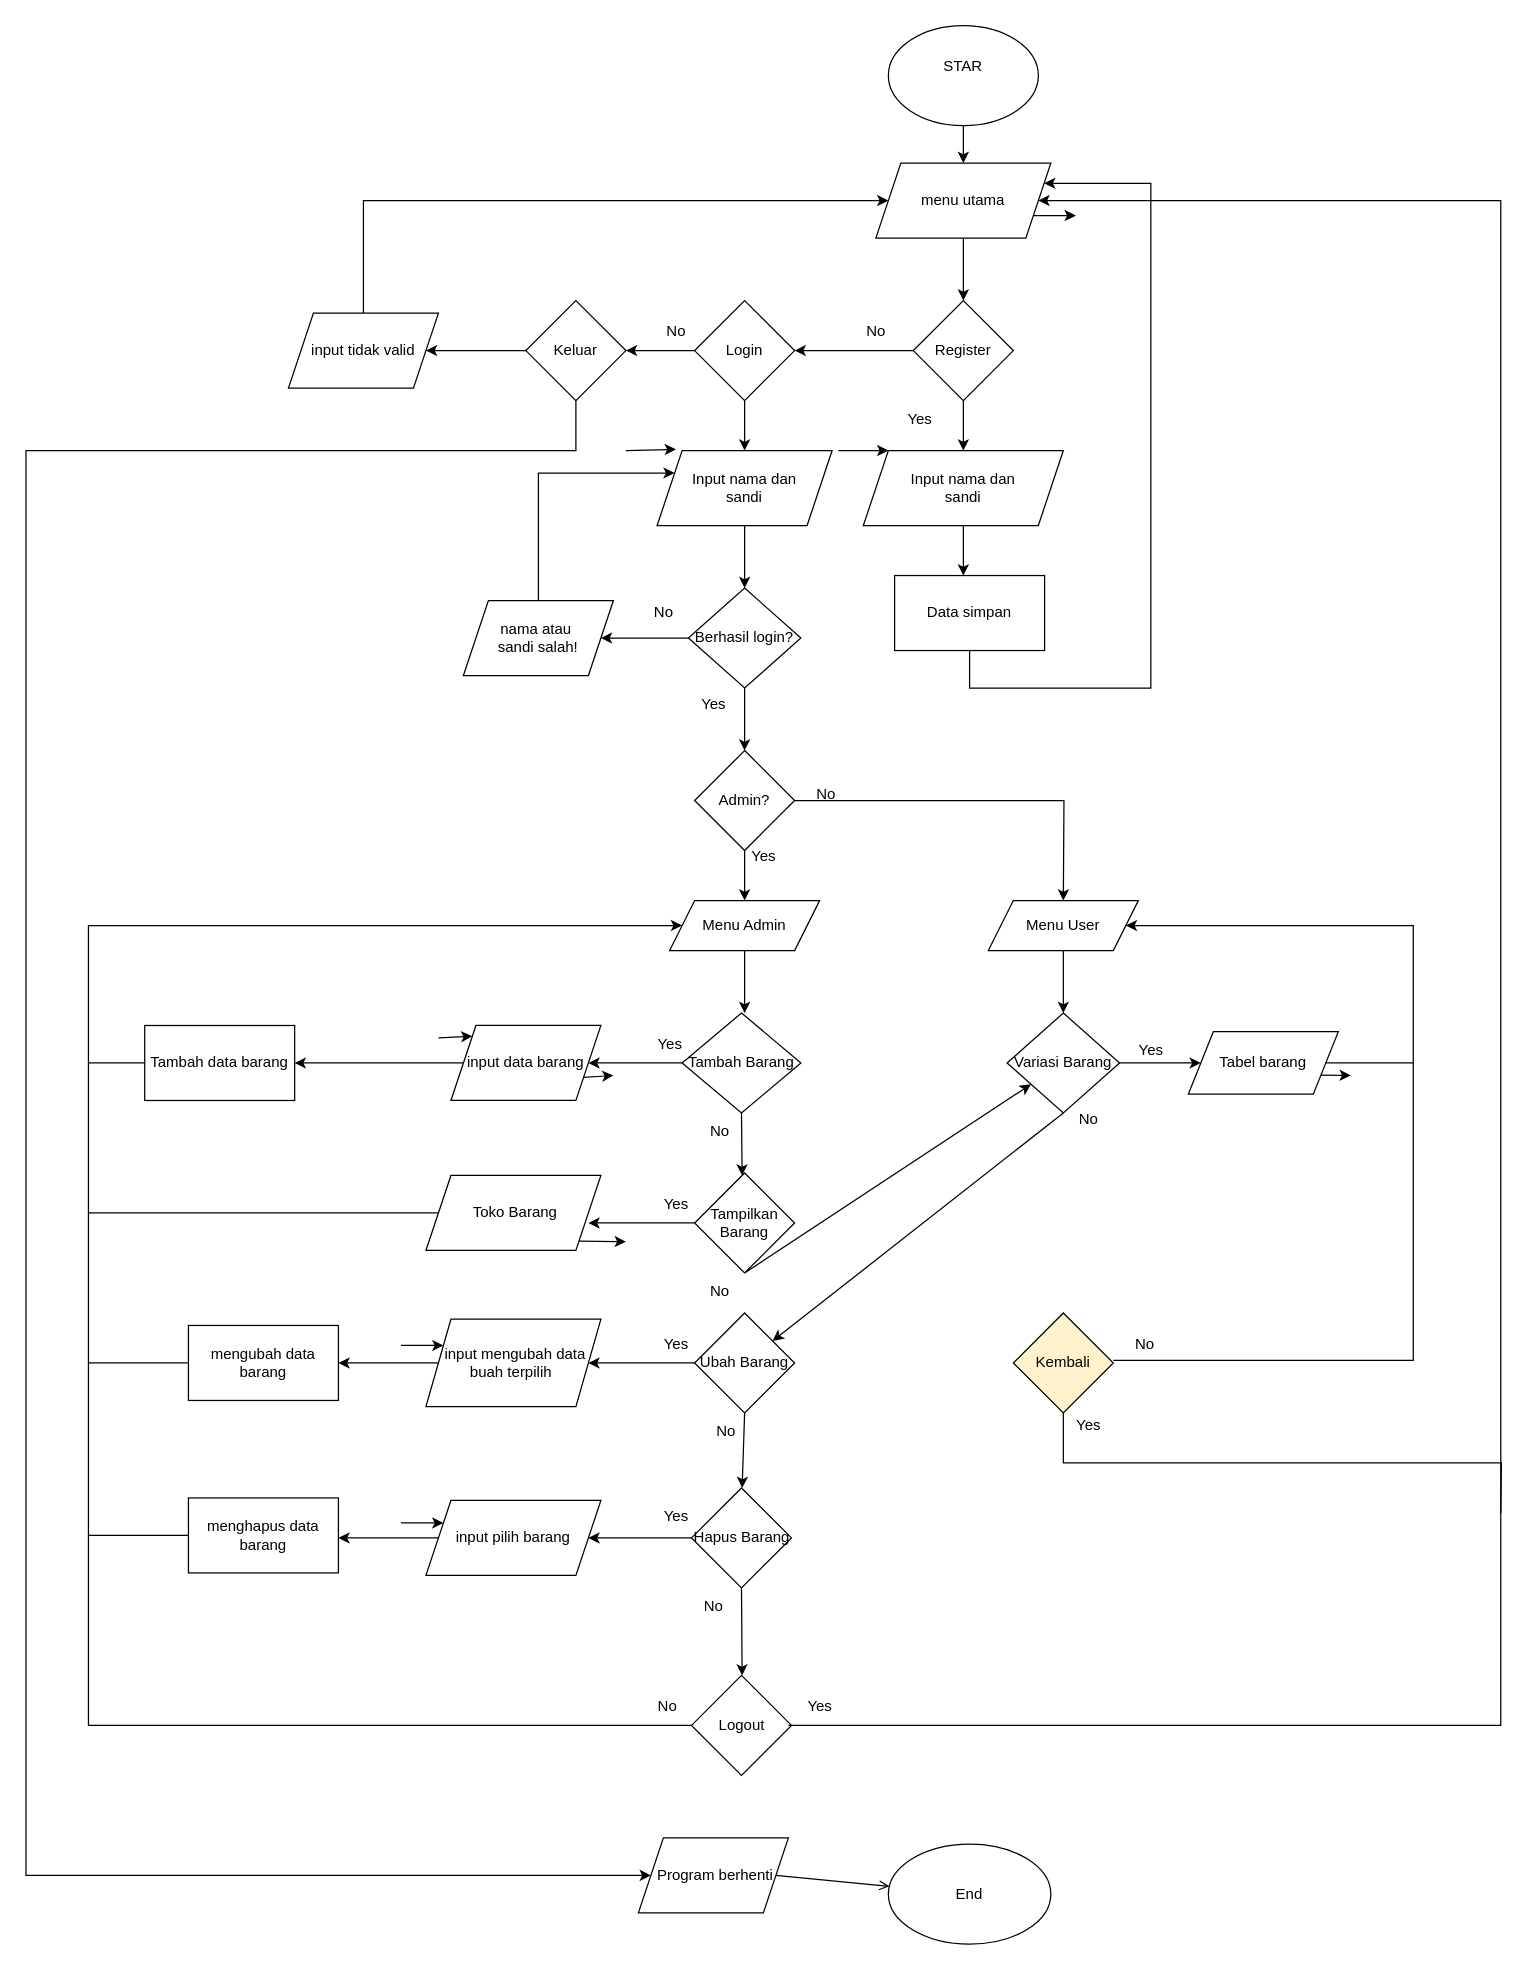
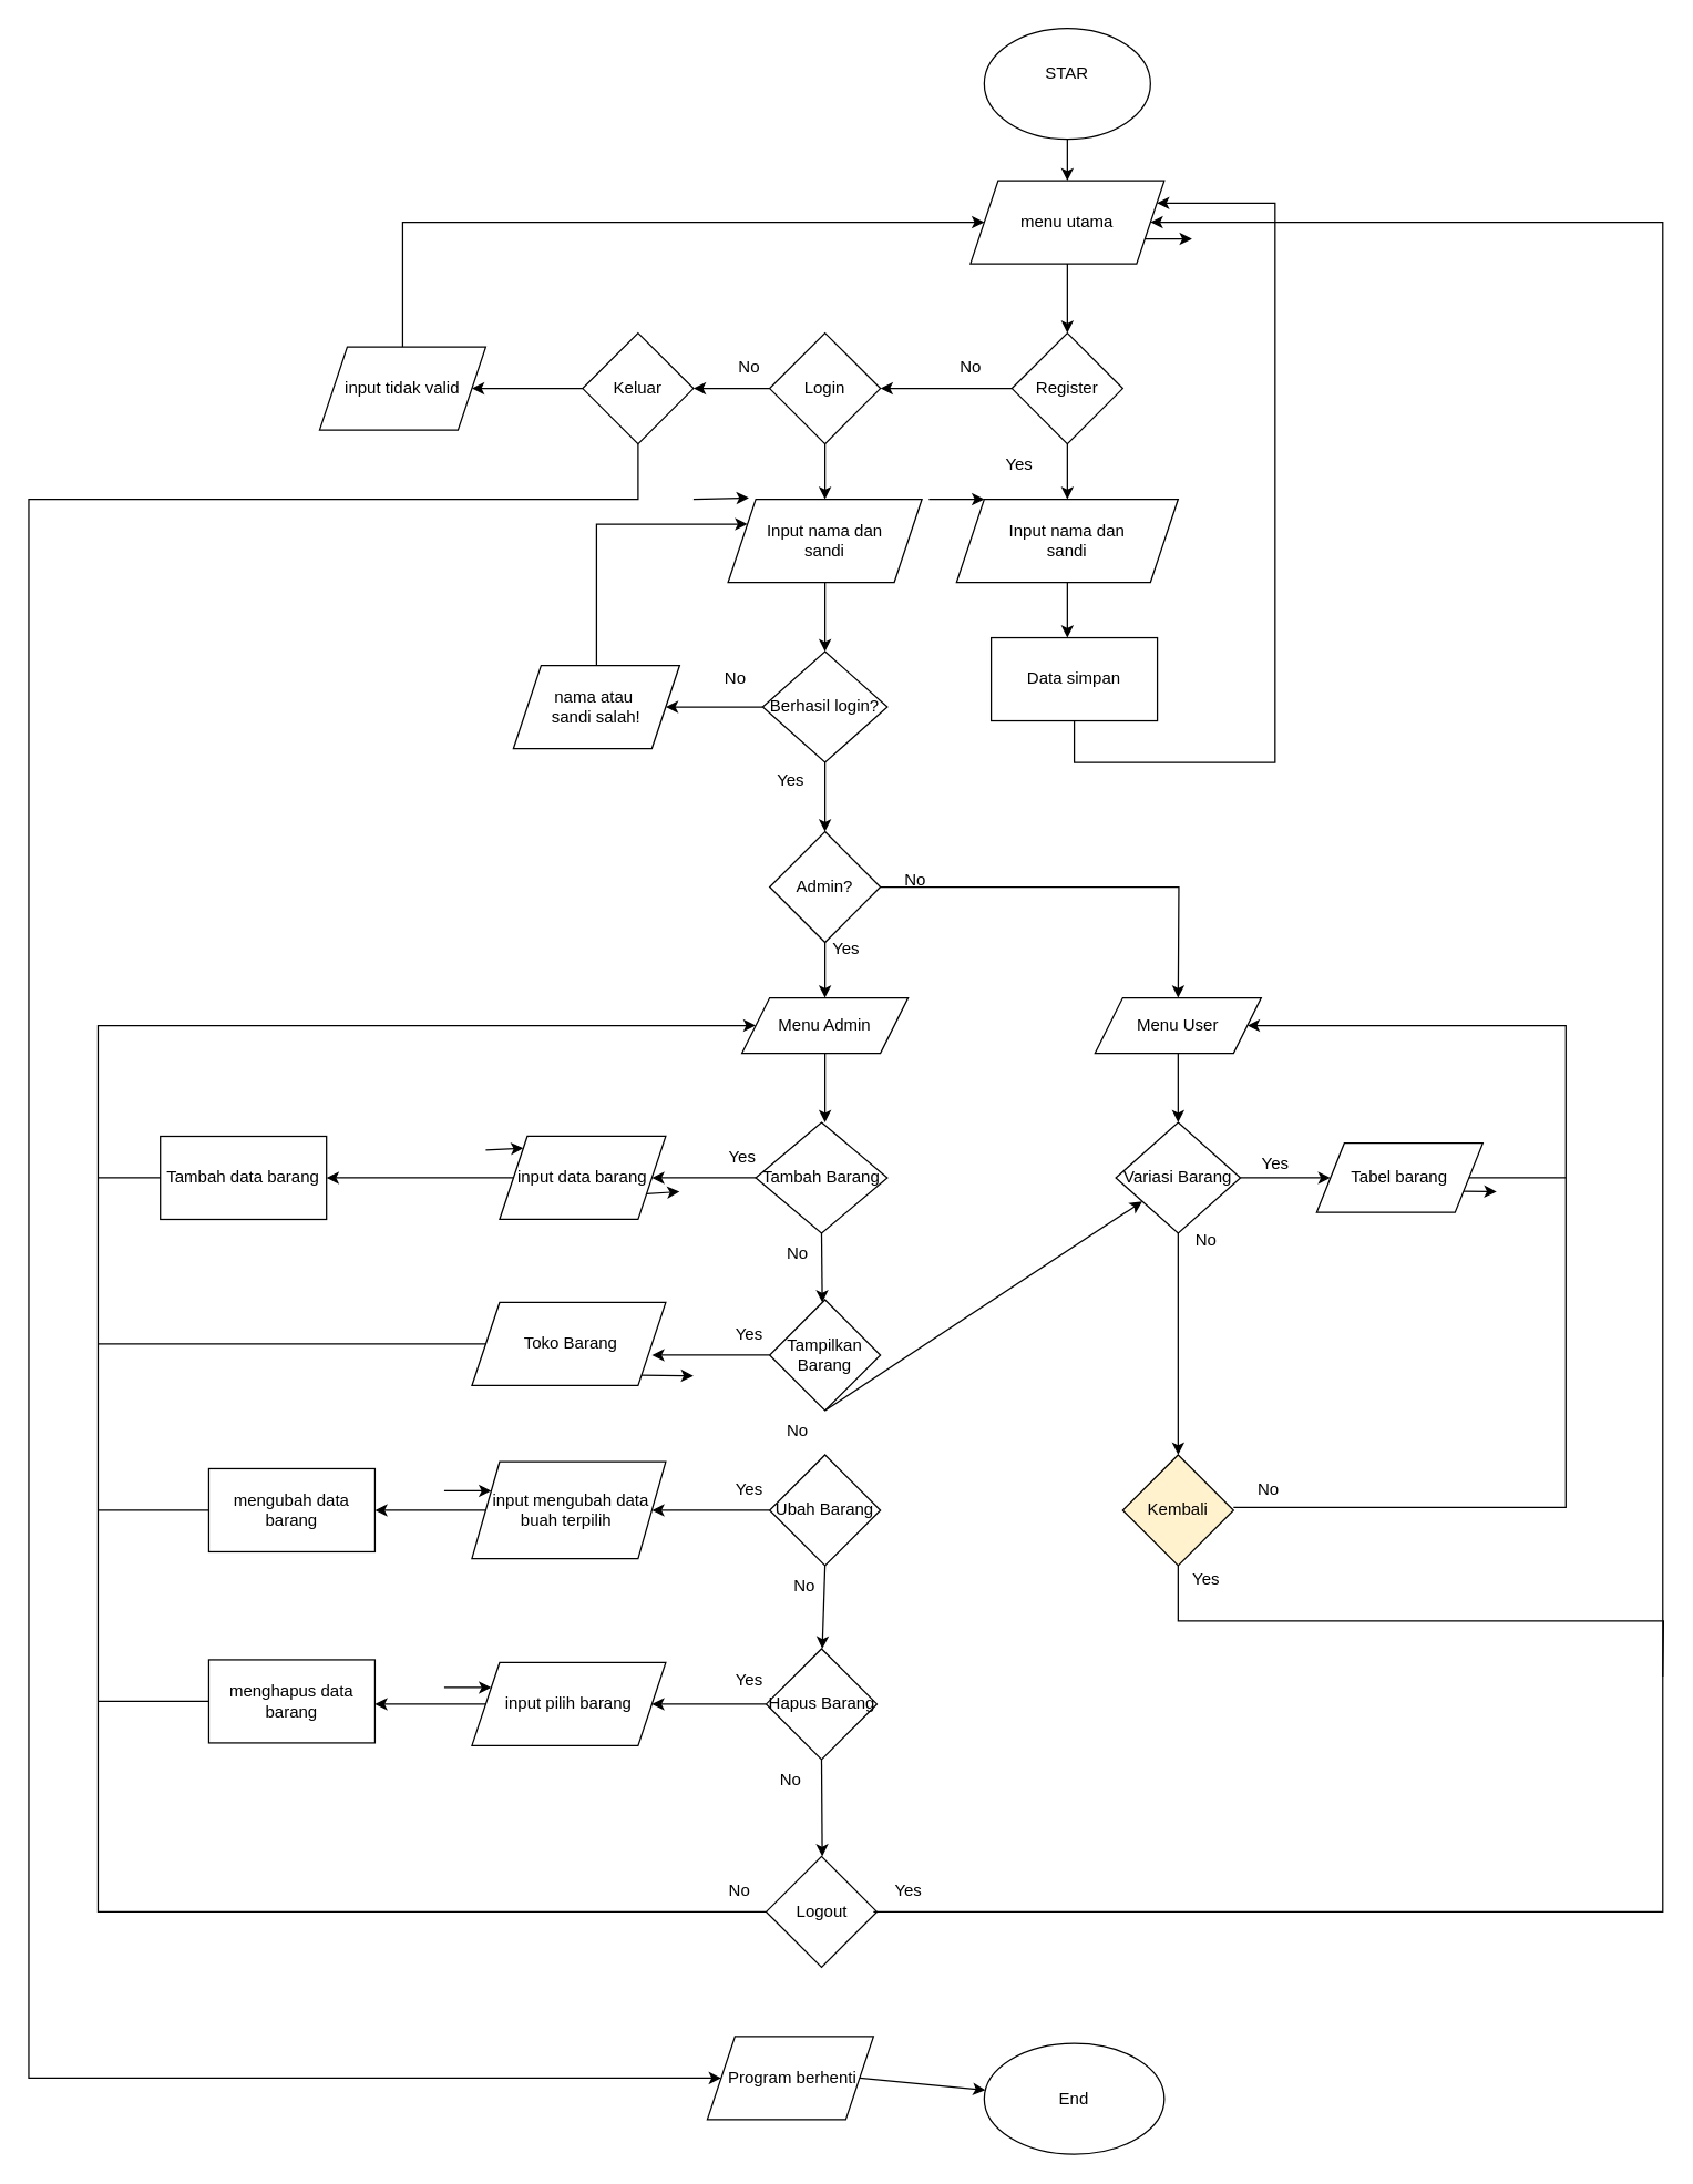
- <mxCell id="44" value="" style="endArrow=classic;html=1;rounded=0;exitX=0.5;exitY=1;exitDx=0;exitDy=0;" parent="1" source="41" target="58" edge="1"><mxGeometry width="50" height="50" relative="1" as="geometry"><mxPoint x="760" y="870" as="sourcePoint" /><mxPoint x="850" y="940" as="targetPoint" /></mxGeometry></mxCell>
+ <mxCell id="44" value="" style="endArrow=classic;html=1;rounded=0;exitX=0.5;exitY=1;exitDx=0;exitDy=0;entryX=0.5;entryY=0;entryDx=0;entryDy=0;" parent="1" source="41" target="48" edge="1"><mxGeometry width="50" height="50" relative="1" as="geometry"><mxPoint x="760" y="870" as="sourcePoint" /><mxPoint x="850" y="940" as="targetPoint" /></mxGeometry></mxCell>
- <mxCell id="105" value="" style="endArrow=open;html=1;rounded=0;exitX=1;exitY=0.5;exitDx=0;exitDy=0;" parent="1" source="104" target="106" edge="1"><mxGeometry width="50" height="50" relative="1" as="geometry"><mxPoint x="470" y="1440" as="sourcePoint" /><mxPoint x="790" y="1500" as="targetPoint" /></mxGeometry></mxCell>
+ <mxCell id="105" value="" style="endArrow=classic;html=1;rounded=0;exitX=1;exitY=0.5;exitDx=0;exitDy=0;" parent="1" source="104" target="106" edge="1"><mxGeometry width="50" height="50" relative="1" as="geometry"><mxPoint x="470" y="1440" as="sourcePoint" /><mxPoint x="790" y="1500" as="targetPoint" /></mxGeometry></mxCell>
